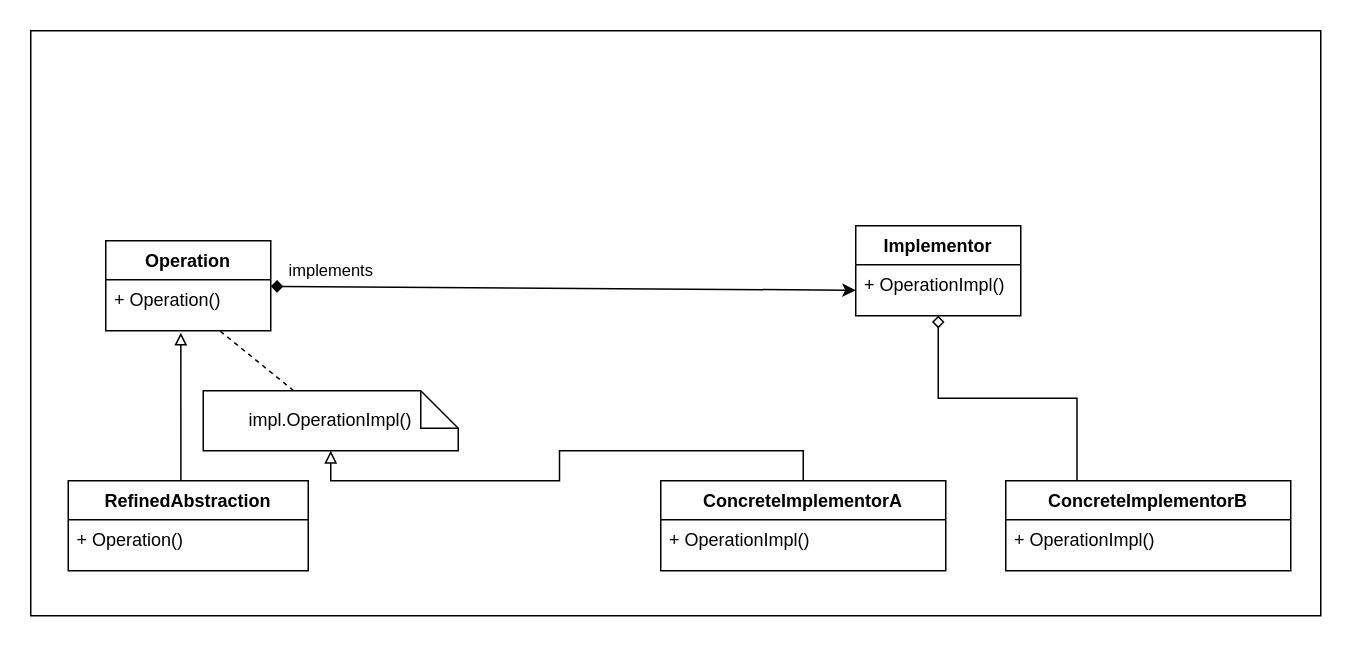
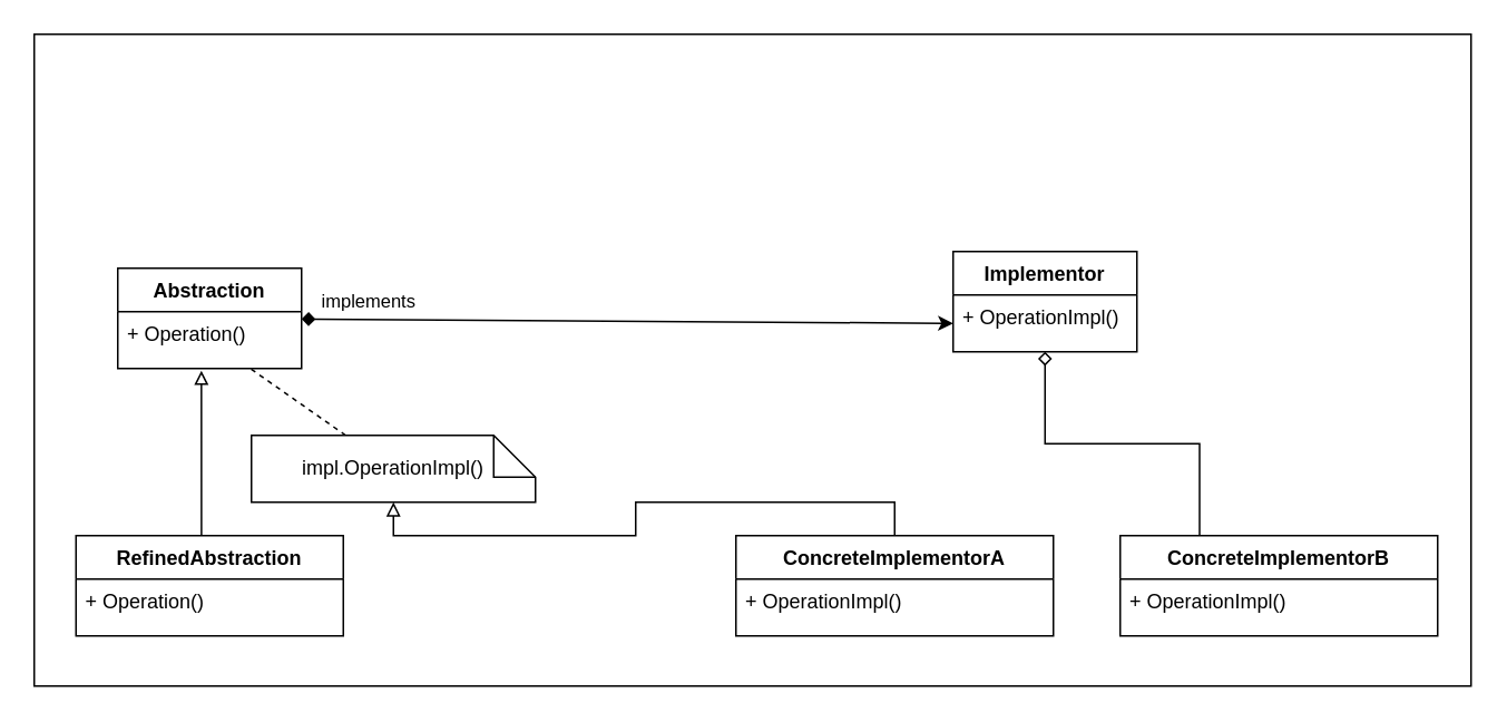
- <mxCell id="5" value="Operation" style="swimlane;fontStyle=1;align=center;verticalAlign=top;childLayout=stackLayout;horizontal=1;startSize=26;horizontalStack=0;resizeParent=1;resizeParentMax=0;resizeLast=0;collapsible=1;marginBottom=0;whiteSpace=wrap;html=1;" parent="1" vertex="1"><mxGeometry x="70" y="160" width="110" height="60" as="geometry" /></mxCell>
+ <mxCell id="5" value="Abstraction" style="swimlane;fontStyle=1;align=center;verticalAlign=top;childLayout=stackLayout;horizontal=1;startSize=26;horizontalStack=0;resizeParent=1;resizeParentMax=0;resizeLast=0;collapsible=1;marginBottom=0;whiteSpace=wrap;html=1;" parent="1" vertex="1"><mxGeometry x="70" y="160" width="110" height="60" as="geometry" /></mxCell>
- <mxCell id="11" value="impl.OperationImpl()" style="shape=note2;boundedLbl=1;whiteSpace=wrap;html=1;size=25;verticalAlign=middle;align=center;" parent="1" vertex="1"><mxGeometry x="135" y="260" width="170" height="40" as="geometry" /></mxCell>
+ <mxCell id="11" value="impl.OperationImpl()" style="shape=note2;boundedLbl=1;whiteSpace=wrap;html=1;size=25;verticalAlign=middle;align=center;" parent="1" vertex="1"><mxGeometry x="150" y="260" width="170" height="40" as="geometry" /></mxCell>
